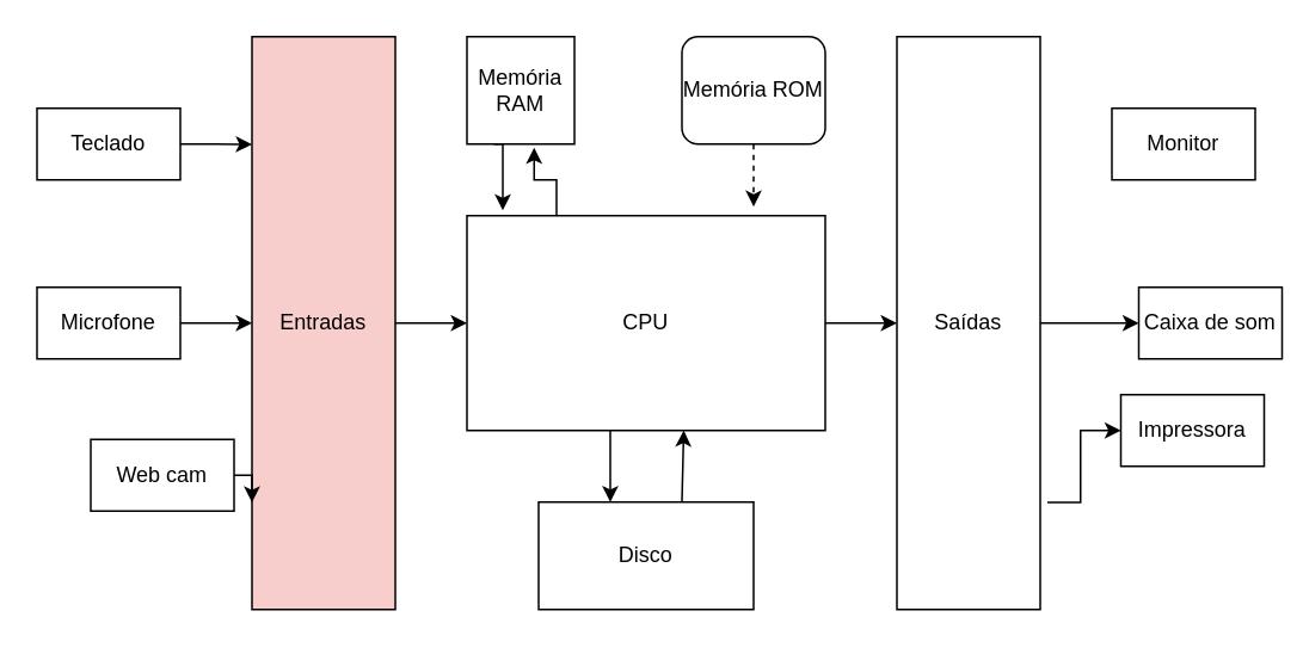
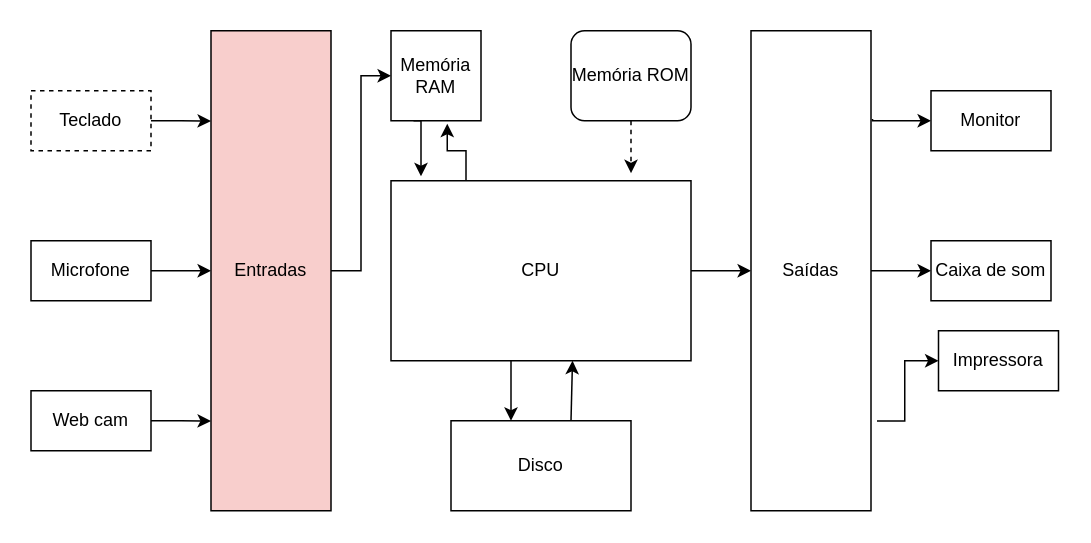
- <mxCell id="18" value="Teclado" style="rounded=0;whiteSpace=wrap;html=1;" vertex="1" parent="1"><mxGeometry x="20" y="60" width="80" height="40" as="geometry" /></mxCell>
+ <mxCell id="18" value="Teclado" style="rounded=0;whiteSpace=wrap;html=1;dashed=1;" vertex="1" parent="1"><mxGeometry x="20" y="60" width="80" height="40" as="geometry" /></mxCell>
+ <mxCell id="23" style="edgeStyle=orthogonalEdgeStyle;rounded=0;orthogonalLoop=1;jettySize=auto;html=1;exitX=0;exitY=0.5;exitDx=0;exitDy=0;entryX=1.013;entryY=0.184;entryDx=0;entryDy=0;entryPerimeter=0;startArrow=classic;startFill=1;endArrow=none;endFill=0;" edge="1" parent="1" source="24" target="14"><mxGeometry relative="1" as="geometry" /></mxCell>
- <mxCell id="4" style="edgeStyle=orthogonalEdgeStyle;rounded=0;orthogonalLoop=1;jettySize=auto;html=1;exitX=1;exitY=0.5;exitDx=0;exitDy=0;entryX=0;entryY=0.5;entryDx=0;entryDy=0;startArrow=none;startFill=0;endArrow=classic;endFill=1;" edge="1" parent="1" source="5" target="8"><mxGeometry relative="1" as="geometry" /></mxCell>
+ <mxCell id="4" style="edgeStyle=orthogonalEdgeStyle;rounded=0;orthogonalLoop=1;jettySize=auto;html=1;exitX=1;exitY=0.5;exitDx=0;exitDy=0;startArrow=none;startFill=0;endArrow=classic;endFill=1;" edge="1" parent="1" source="5" target="10"><mxGeometry relative="1" as="geometry" /></mxCell>
- <mxCell id="22" value="Caixa de som" style="rounded=0;whiteSpace=wrap;html=1;" vertex="1" parent="1"><mxGeometry x="635" y="160" width="80" height="40" as="geometry" /></mxCell>
+ <mxCell id="22" value="Caixa de som" style="rounded=0;whiteSpace=wrap;html=1;" vertex="1" parent="1"><mxGeometry x="620" y="160" width="80" height="40" as="geometry" /></mxCell>
- <mxCell id="20" value="Web cam" style="rounded=0;whiteSpace=wrap;html=1;" vertex="1" parent="1"><mxGeometry x="50" y="245" width="80" height="40" as="geometry" /></mxCell>
+ <mxCell id="20" value="Web cam" style="rounded=0;whiteSpace=wrap;html=1;" vertex="1" parent="1"><mxGeometry x="20" y="260" width="80" height="40" as="geometry" /></mxCell>
